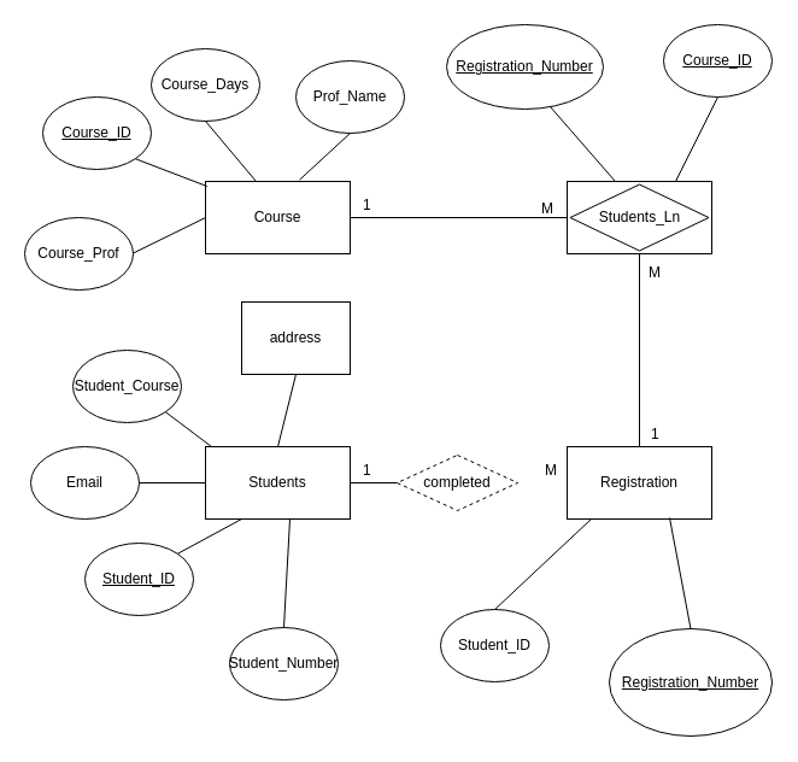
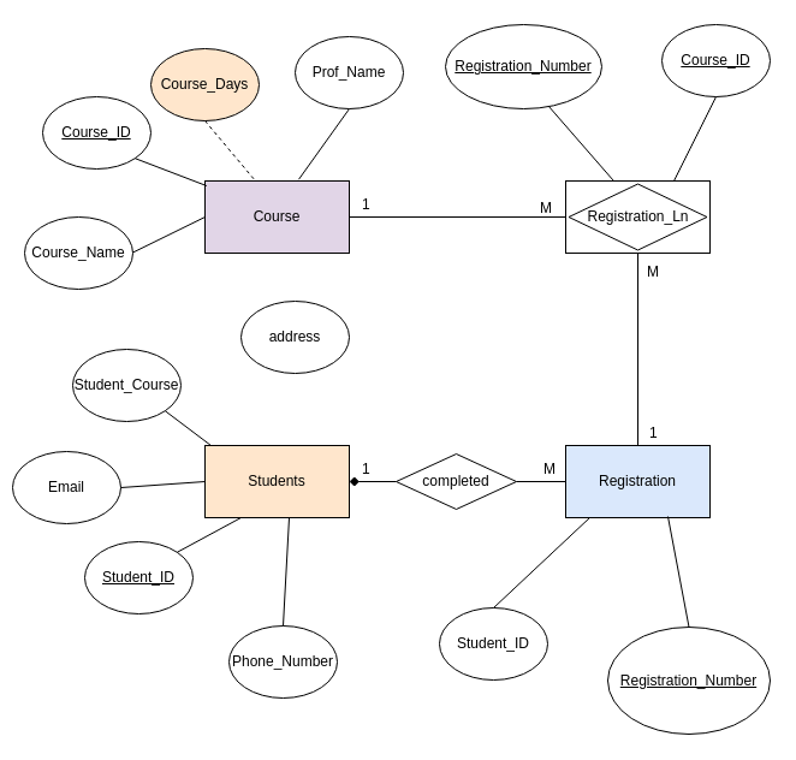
- <mxCell id="32" value="Course_Days" style="ellipse;whiteSpace=wrap;html=1;" parent="31" vertex="1"><mxGeometry width="90" height="60" as="geometry" /></mxCell>
+ <mxCell id="32" value="Course_Days" style="ellipse;whiteSpace=wrap;html=1;fillColor=#ffe6cc;" parent="31" vertex="1"><mxGeometry width="90" height="60" as="geometry" /></mxCell>
- <mxCell id="3" value="Prof_Name" style="ellipse;whiteSpace=wrap;html=1;" parent="1" vertex="1"><mxGeometry x="245" y="50" width="90" height="60" as="geometry" /></mxCell>
+ <mxCell id="3" value="Prof_Name" style="ellipse;whiteSpace=wrap;html=1;" parent="1" vertex="1"><mxGeometry x="245" y="30" width="90" height="60" as="geometry" /></mxCell>
- <mxCell id="33" value="" style="endArrow=none;html=1;entryX=0.35;entryY=0;entryDx=0;entryDy=0;entryPerimeter=0;exitX=0.5;exitY=1;exitDx=0;exitDy=0;" parent="1" source="32" target="6" edge="1"><mxGeometry width="50" height="50" relative="1" as="geometry"><mxPoint x="65" y="39" as="sourcePoint" /><mxPoint x="105" y="65" as="targetPoint" /></mxGeometry></mxCell>
+ <mxCell id="33" value="" style="endArrow=none;html=1;entryX=0.35;entryY=0;entryDx=0;entryDy=0;entryPerimeter=0;exitX=0.5;exitY=1;exitDx=0;exitDy=0;dashed=1;" parent="1" source="32" target="6" edge="1"><mxGeometry width="50" height="50" relative="1" as="geometry"><mxPoint x="65" y="39" as="sourcePoint" /><mxPoint x="105" y="65" as="targetPoint" /></mxGeometry></mxCell>
- <mxCell id="6" value="Course" style="rounded=0;whiteSpace=wrap;html=1;" parent="1" vertex="1"><mxGeometry x="170" y="150" width="120" height="60" as="geometry" /></mxCell>
+ <mxCell id="6" value="Course" style="rounded=0;whiteSpace=wrap;html=1;fillColor=#e1d5e7;" parent="1" vertex="1"><mxGeometry x="170" y="150" width="120" height="60" as="geometry" /></mxCell>
- <mxCell id="10" value="Students_Ln" style="rhombus;whiteSpace=wrap;html=1;" parent="1" vertex="1"><mxGeometry x="472.5" y="152.5" width="115" height="55" as="geometry" /></mxCell>
+ <mxCell id="10" value="Registration_Ln" style="rhombus;whiteSpace=wrap;html=1;" parent="1" vertex="1"><mxGeometry x="472.5" y="152.5" width="115" height="55" as="geometry" /></mxCell>
- <mxCell id="2" value="Course_Prof" style="ellipse;whiteSpace=wrap;html=1;" parent="1" vertex="1"><mxGeometry x="20" y="180" width="90" height="60" as="geometry" /></mxCell>
+ <mxCell id="2" value="Course_Name" style="ellipse;whiteSpace=wrap;html=1;" parent="1" vertex="1"><mxGeometry x="20" y="180" width="90" height="60" as="geometry" /></mxCell>
- <mxCell id="53" value="address" style="whiteSpace=wrap;html=1;rounded=0;" vertex="1" parent="52"><mxGeometry width="90" height="60" as="geometry" /></mxCell>
+ <mxCell id="53" value="address" style="ellipse;whiteSpace=wrap;html=1;" vertex="1" parent="52"><mxGeometry width="90" height="60" as="geometry" /></mxCell>
- <mxCell id="54" value="" style="endArrow=none;html=1;entryX=0.5;entryY=0;entryDx=0;entryDy=0;exitX=0.5;exitY=1;exitDx=0;exitDy=0;" edge="1" parent="1" source="53" target="9"><mxGeometry width="50" height="50" relative="1" as="geometry"><mxPoint x="286" y="290" as="sourcePoint" /><mxPoint x="315" y="330" as="targetPoint" /></mxGeometry></mxCell>
- <mxCell id="11" value="Email" style="ellipse;whiteSpace=wrap;html=1;" parent="1" vertex="1"><mxGeometry x="25" y="370" width="90" height="60" as="geometry" /></mxCell>
+ <mxCell id="11" value="Email" style="ellipse;whiteSpace=wrap;html=1;" parent="1" vertex="1"><mxGeometry x="10" y="375" width="90" height="60" as="geometry" /></mxCell>
- <mxCell id="9" value="Students" style="rounded=0;whiteSpace=wrap;html=1;" parent="1" vertex="1"><mxGeometry x="170" y="370" width="120" height="60" as="geometry" /></mxCell>
+ <mxCell id="9" value="Students" style="rounded=0;whiteSpace=wrap;html=1;fillColor=#ffe6cc;" parent="1" vertex="1"><mxGeometry x="170" y="370" width="120" height="60" as="geometry" /></mxCell>
- <mxCell id="42" value="" style="endArrow=none;html=1;exitX=0;exitY=0.5;exitDx=0;exitDy=0;entryX=1;entryY=0.5;entryDx=0;entryDy=0;" parent="1" edge="1" target="9" source="50"><mxGeometry width="50" height="50" relative="1" as="geometry"><mxPoint x="190" y="250" as="sourcePoint" /><mxPoint x="290" y="390" as="targetPoint" /></mxGeometry></mxCell>
+ <mxCell id="42" value="" style="endArrow=diamond;html=1;exitX=0;exitY=0.5;exitDx=0;exitDy=0;entryX=1;entryY=0.5;entryDx=0;entryDy=0;" parent="1" edge="1" target="9" source="50"><mxGeometry width="50" height="50" relative="1" as="geometry"><mxPoint x="190" y="250" as="sourcePoint" /><mxPoint x="290" y="390" as="targetPoint" /></mxGeometry></mxCell>
- <mxCell id="50" value="completed" style="rhombus;whiteSpace=wrap;html=1;dashed=1;" vertex="1" parent="1"><mxGeometry x="329" y="377" width="100" height="46" as="geometry" /></mxCell>
+ <mxCell id="50" value="completed" style="rhombus;whiteSpace=wrap;html=1;" vertex="1" parent="1"><mxGeometry x="329" y="377" width="100" height="46" as="geometry" /></mxCell>
+ <mxCell id="51" value="" style="endArrow=none;html=1;entryX=1;entryY=0.5;entryDx=0;entryDy=0;exitX=0;exitY=0.5;exitDx=0;exitDy=0;" edge="1" parent="1" source="8" target="50"><mxGeometry width="50" height="50" relative="1" as="geometry"><mxPoint x="230" y="210" as="sourcePoint" /><mxPoint x="230" y="370" as="targetPoint" /></mxGeometry></mxCell>
- <mxCell id="8" value="Registration" style="rounded=0;whiteSpace=wrap;html=1;" parent="1" vertex="1"><mxGeometry x="470" y="370" width="120" height="60" as="geometry" /></mxCell>
+ <mxCell id="8" value="Registration" style="rounded=0;whiteSpace=wrap;html=1;fillColor=#dae8fc;" parent="1" vertex="1"><mxGeometry x="470" y="370" width="120" height="60" as="geometry" /></mxCell>
- <mxCell id="25" value="Student_Number" style="ellipse;whiteSpace=wrap;html=1;" parent="1" vertex="1"><mxGeometry x="190" y="520" width="90" height="60" as="geometry" /></mxCell>
+ <mxCell id="25" value="Phone_Number" style="ellipse;whiteSpace=wrap;html=1;" parent="1" vertex="1"><mxGeometry x="190" y="520" width="90" height="60" as="geometry" /></mxCell>
